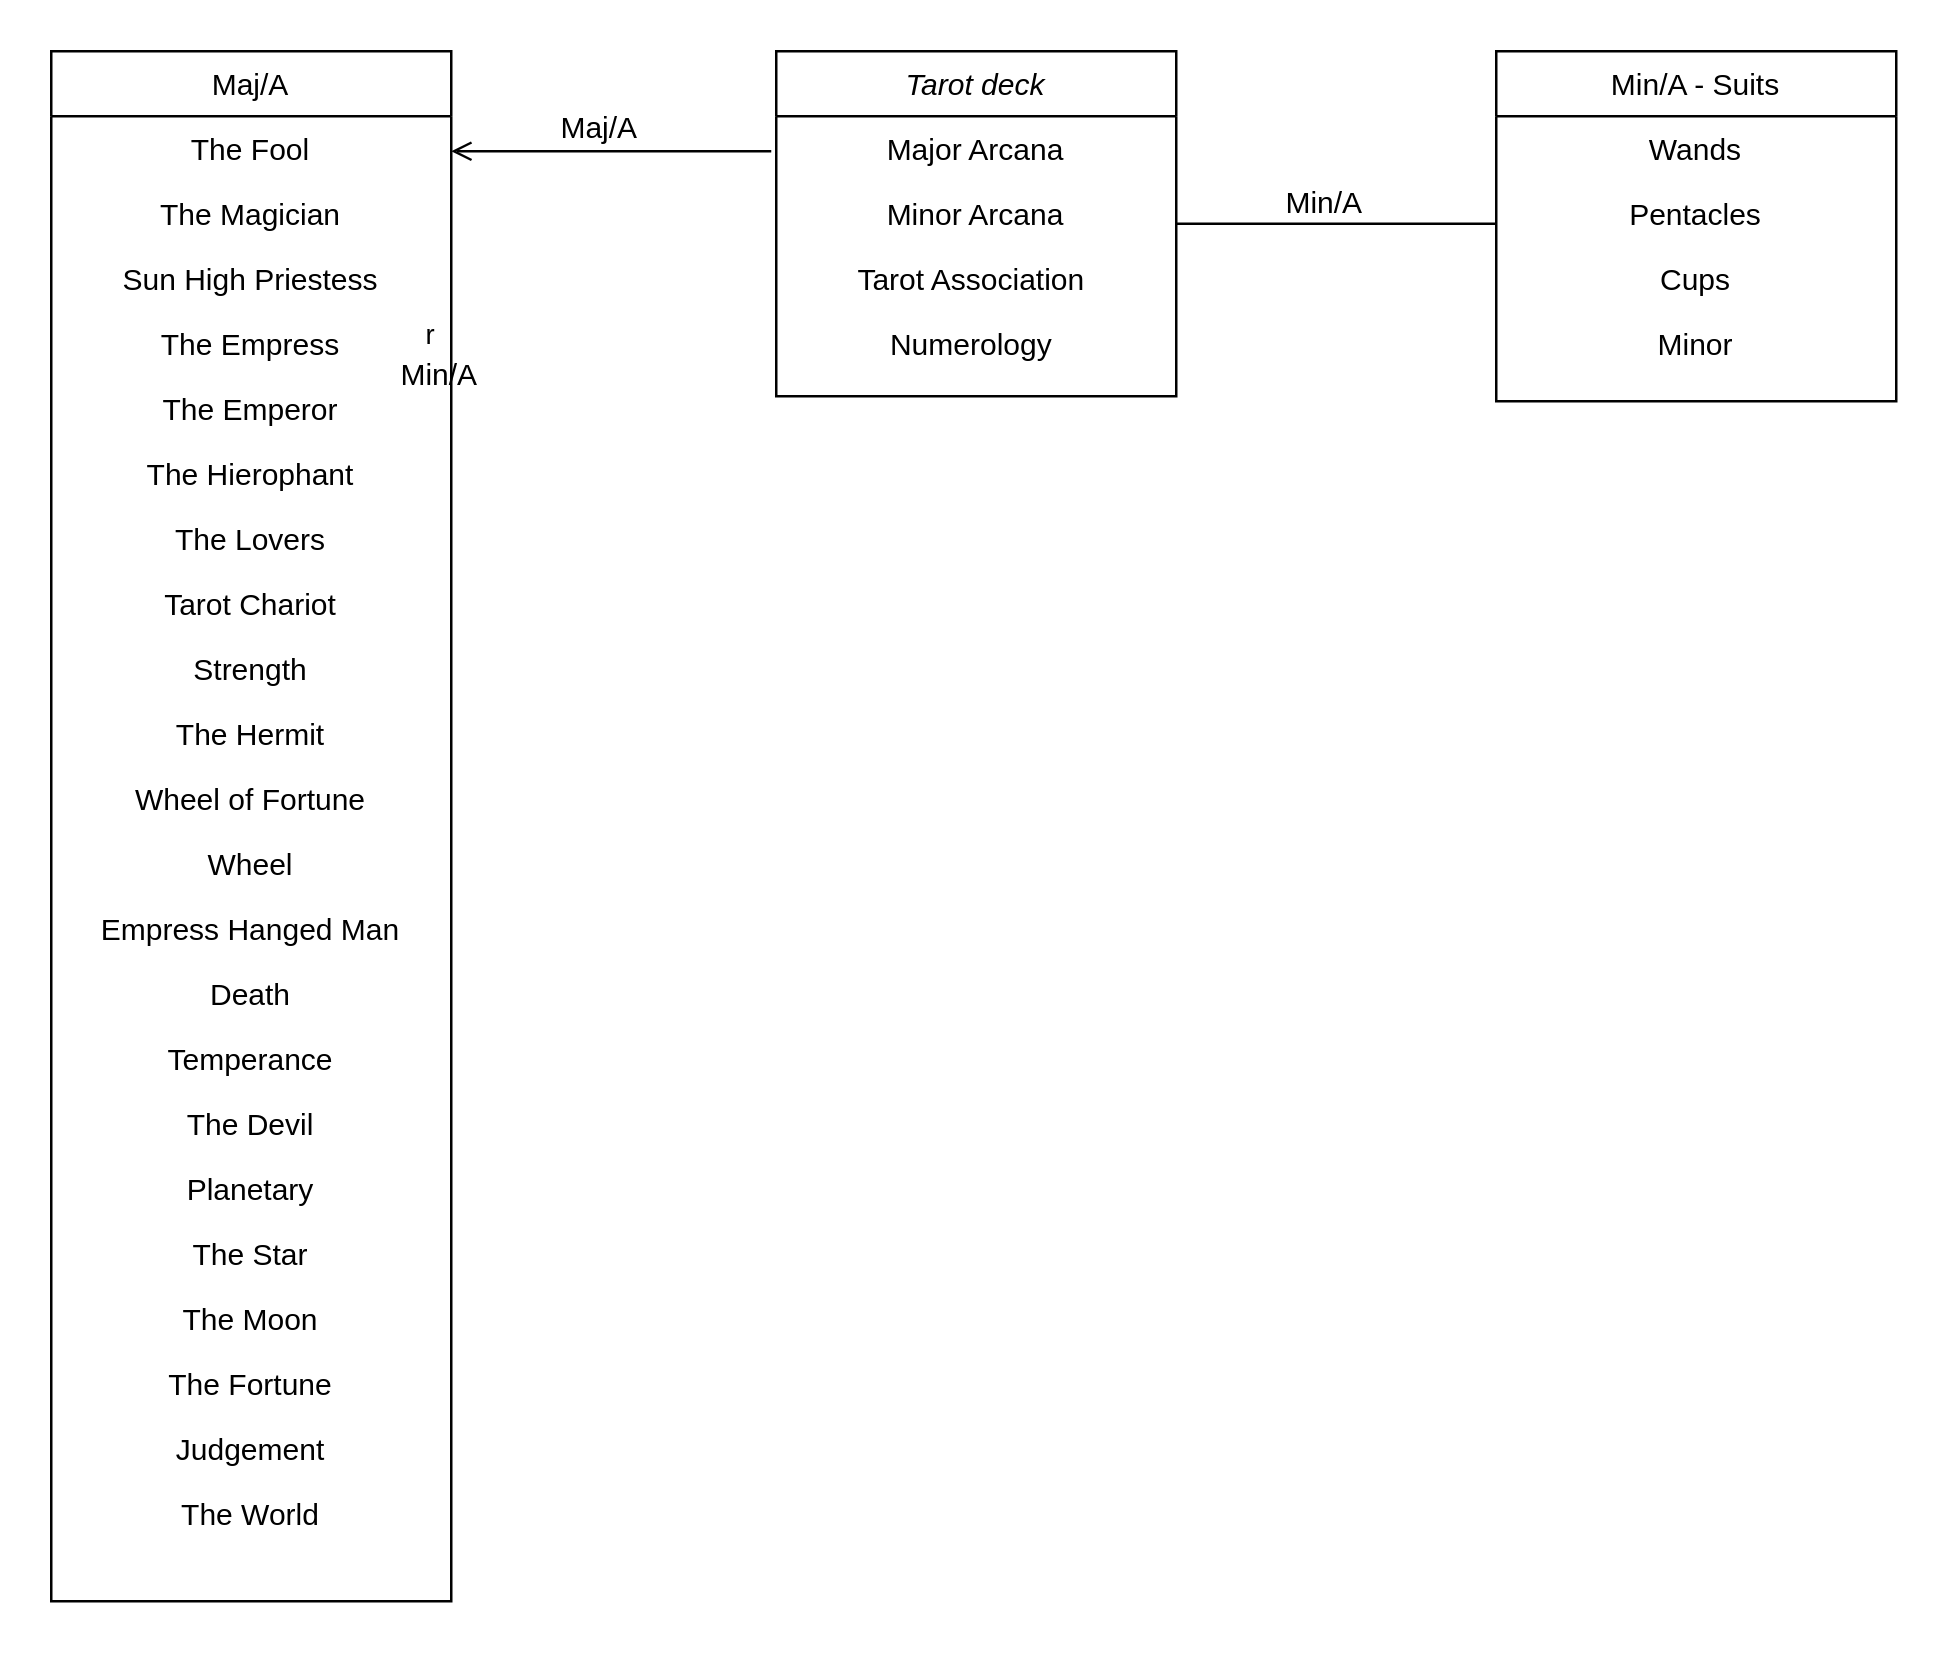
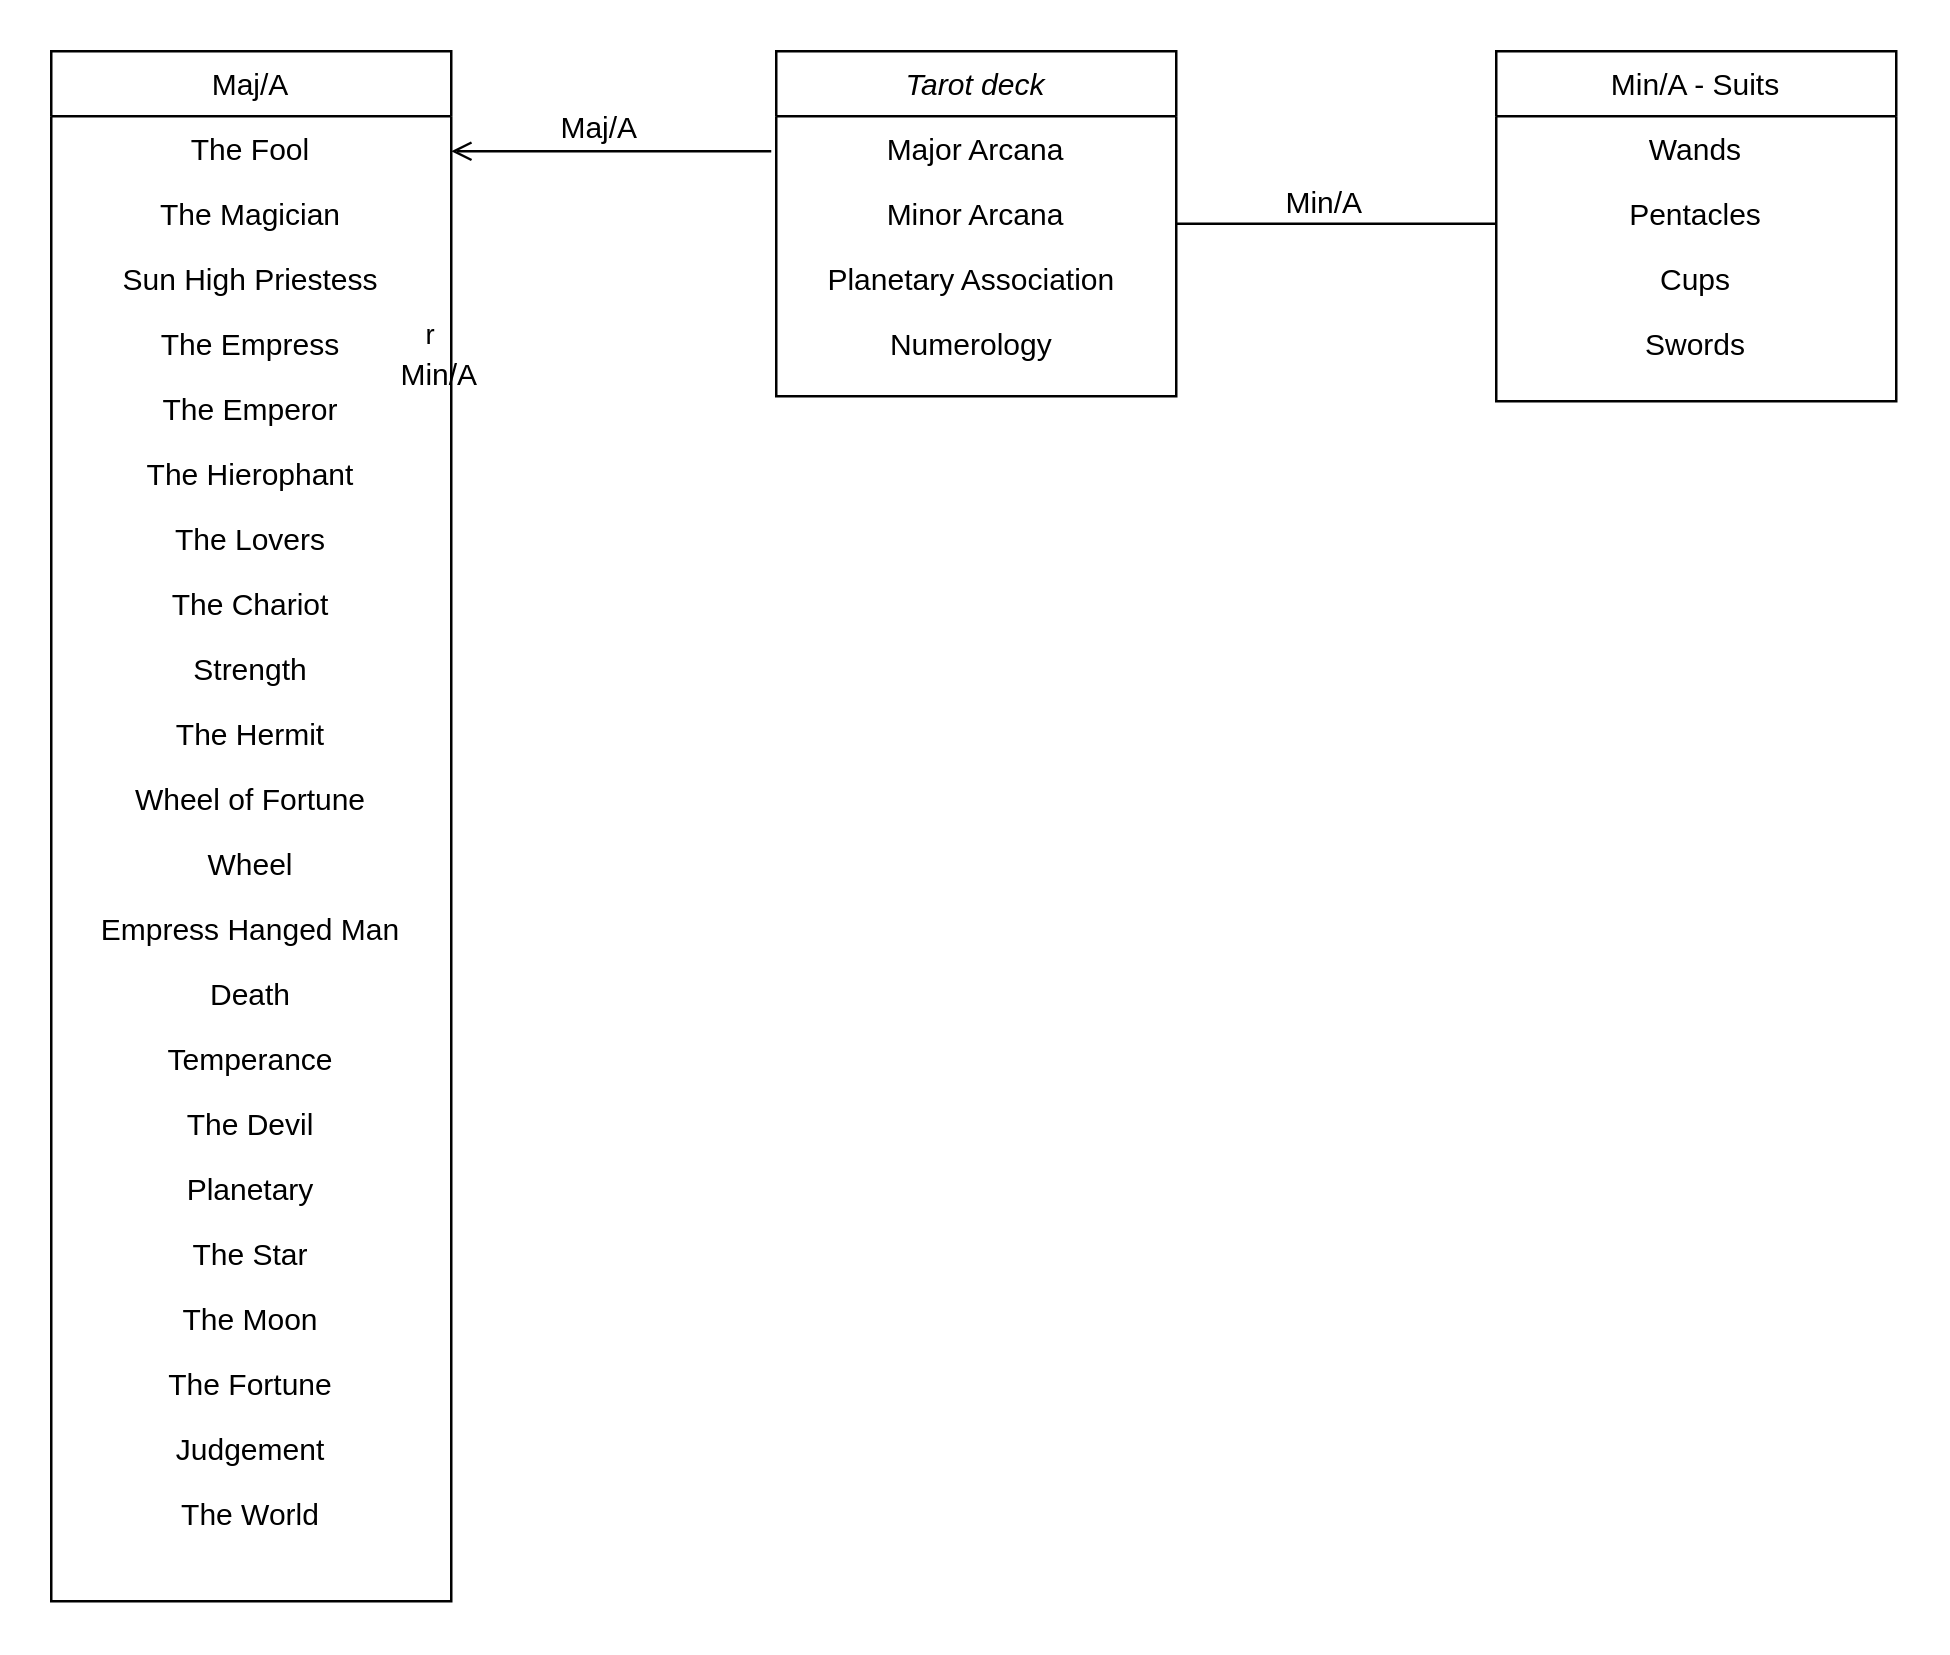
- <mxCell id="5" value="Tarot Association " style="text;align=center;verticalAlign=top;spacingLeft=4;spacingRight=4;overflow=hidden;rotatable=0;points=[[0,0.5],[1,0.5]];portConstraint=eastwest;rounded=0;shadow=0;html=0;" vertex="1" parent="2"><mxGeometry y="78" width="160" height="26" as="geometry" /></mxCell>
+ <mxCell id="5" value="Planetary Association " style="text;align=center;verticalAlign=top;spacingLeft=4;spacingRight=4;overflow=hidden;rotatable=0;points=[[0,0.5],[1,0.5]];portConstraint=eastwest;rounded=0;shadow=0;html=0;" vertex="1" parent="2"><mxGeometry y="78" width="160" height="26" as="geometry" /></mxCell>
- <mxCell id="11" value="Minor" style="text;align=center;verticalAlign=top;spacingLeft=4;spacingRight=4;overflow=hidden;rotatable=0;points=[[0,0.5],[1,0.5]];portConstraint=eastwest;rounded=0;shadow=0;html=0;" parent="7" vertex="1"><mxGeometry y="104" width="160" height="26" as="geometry" /></mxCell>
+ <mxCell id="11" value="Swords" style="text;align=center;verticalAlign=top;spacingLeft=4;spacingRight=4;overflow=hidden;rotatable=0;points=[[0,0.5],[1,0.5]];portConstraint=eastwest;rounded=0;shadow=0;html=0;" parent="7" vertex="1"><mxGeometry y="104" width="160" height="26" as="geometry" /></mxCell>
- <mxCell id="22" value="Tarot Chariot" style="text;align=center;verticalAlign=top;spacingLeft=4;spacingRight=4;overflow=hidden;rotatable=0;points=[[0,0.5],[1,0.5]];portConstraint=eastwest;rounded=0;shadow=0;html=0;" vertex="1" parent="14"><mxGeometry y="208" width="160" height="26" as="geometry" /></mxCell>
+ <mxCell id="22" value="The Chariot" style="text;align=center;verticalAlign=top;spacingLeft=4;spacingRight=4;overflow=hidden;rotatable=0;points=[[0,0.5],[1,0.5]];portConstraint=eastwest;rounded=0;shadow=0;html=0;" vertex="1" parent="14"><mxGeometry y="208" width="160" height="26" as="geometry" /></mxCell>
